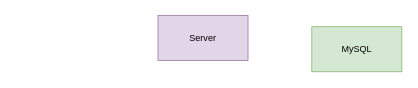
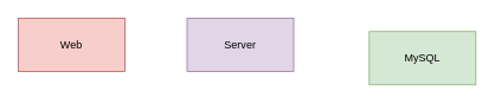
+ <mxCell id="4" value="Web" style="rounded=0;whiteSpace=wrap;html=1;fillColor=#f8cecc;strokeColor=#b85450;" vertex="1" parent="1"><mxGeometry x="20" y="20" width="120" height="60" as="geometry" /></mxCell>
